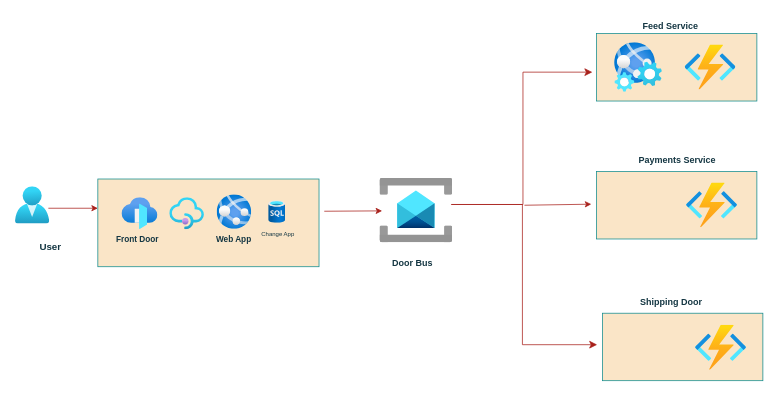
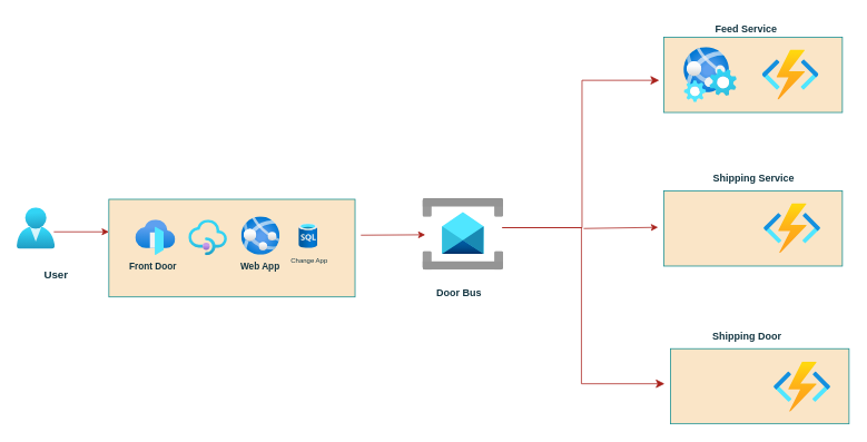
- <mxCell id="10" value="&lt;font&gt;&lt;b style=&quot;&quot;&gt;Payments Service&lt;/b&gt;&lt;/font&gt;" style="html=1;dashed=0;whiteSpace=wrap;labelBackgroundColor=none;fillColor=none;strokeColor=none;fontColor=#143642;labelBorderColor=none;" vertex="1" parent="1"><mxGeometry x="839" y="198" width="128" height="30" as="geometry" /></mxCell>
+ <mxCell id="10" value="&lt;font&gt;&lt;b style=&quot;&quot;&gt;Shipping Service&lt;/b&gt;&lt;/font&gt;" style="html=1;dashed=0;whiteSpace=wrap;labelBackgroundColor=none;fillColor=none;strokeColor=none;fontColor=#143642;labelBorderColor=none;" vertex="1" parent="1"><mxGeometry x="839" y="198" width="128" height="30" as="geometry" /></mxCell>
